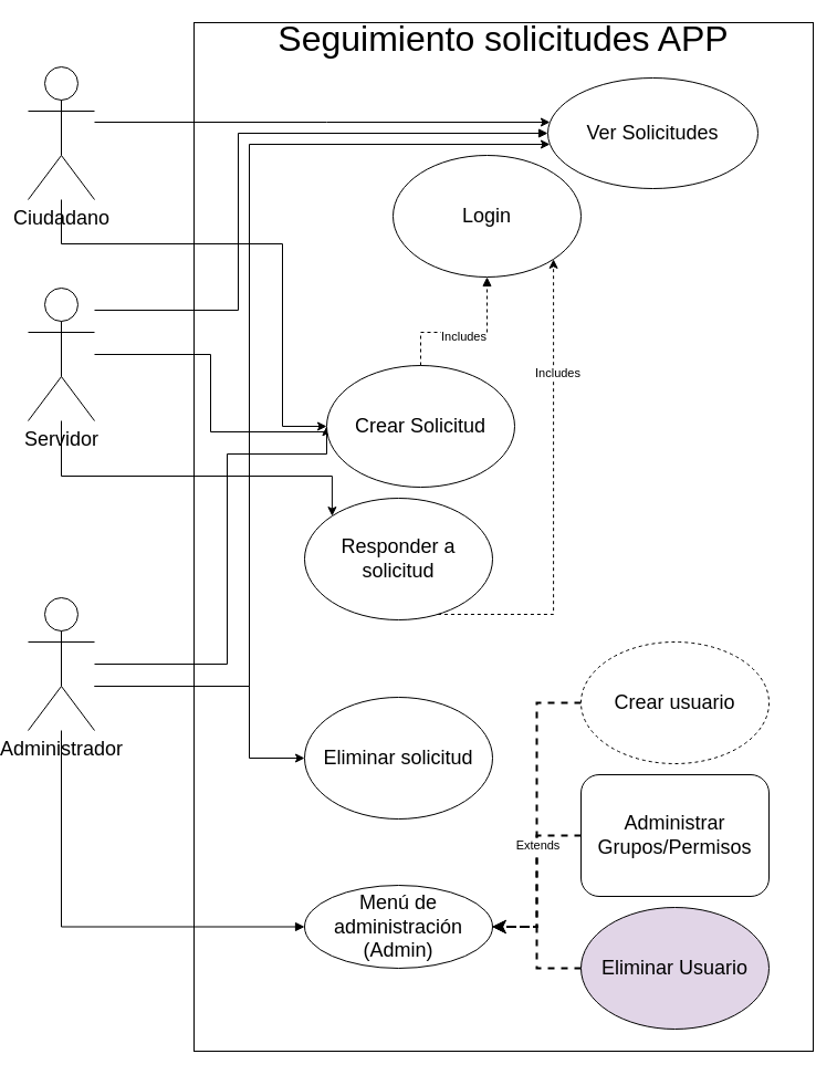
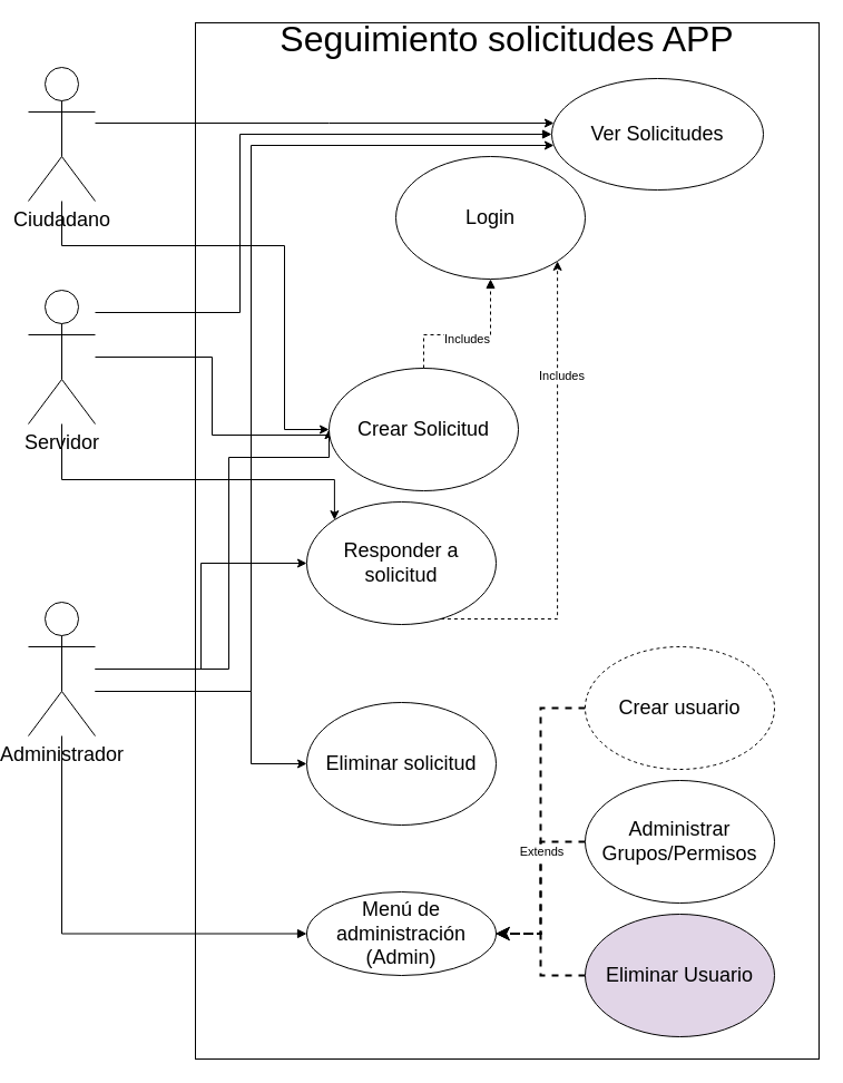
+ <mxCell id="12" style="edgeStyle=orthogonalEdgeStyle;rounded=0;orthogonalLoop=1;jettySize=auto;html=1;entryX=0;entryY=0.5;entryDx=0;entryDy=0;" edge="1" parent="1" source="16" target="26"><mxGeometry relative="1" as="geometry" /></mxCell>
- <mxCell id="30" value="Administrar Grupos/Permisos" style="whiteSpace=wrap;html=1;fontSize=18;rounded=1;" vertex="1" parent="1"><mxGeometry x="520" y="700" width="170" height="110" as="geometry" /></mxCell>
+ <mxCell id="30" value="Administrar Grupos/Permisos" style="ellipse;whiteSpace=wrap;html=1;fontSize=18;" vertex="1" parent="1"><mxGeometry x="520" y="700" width="170" height="110" as="geometry" /></mxCell>
